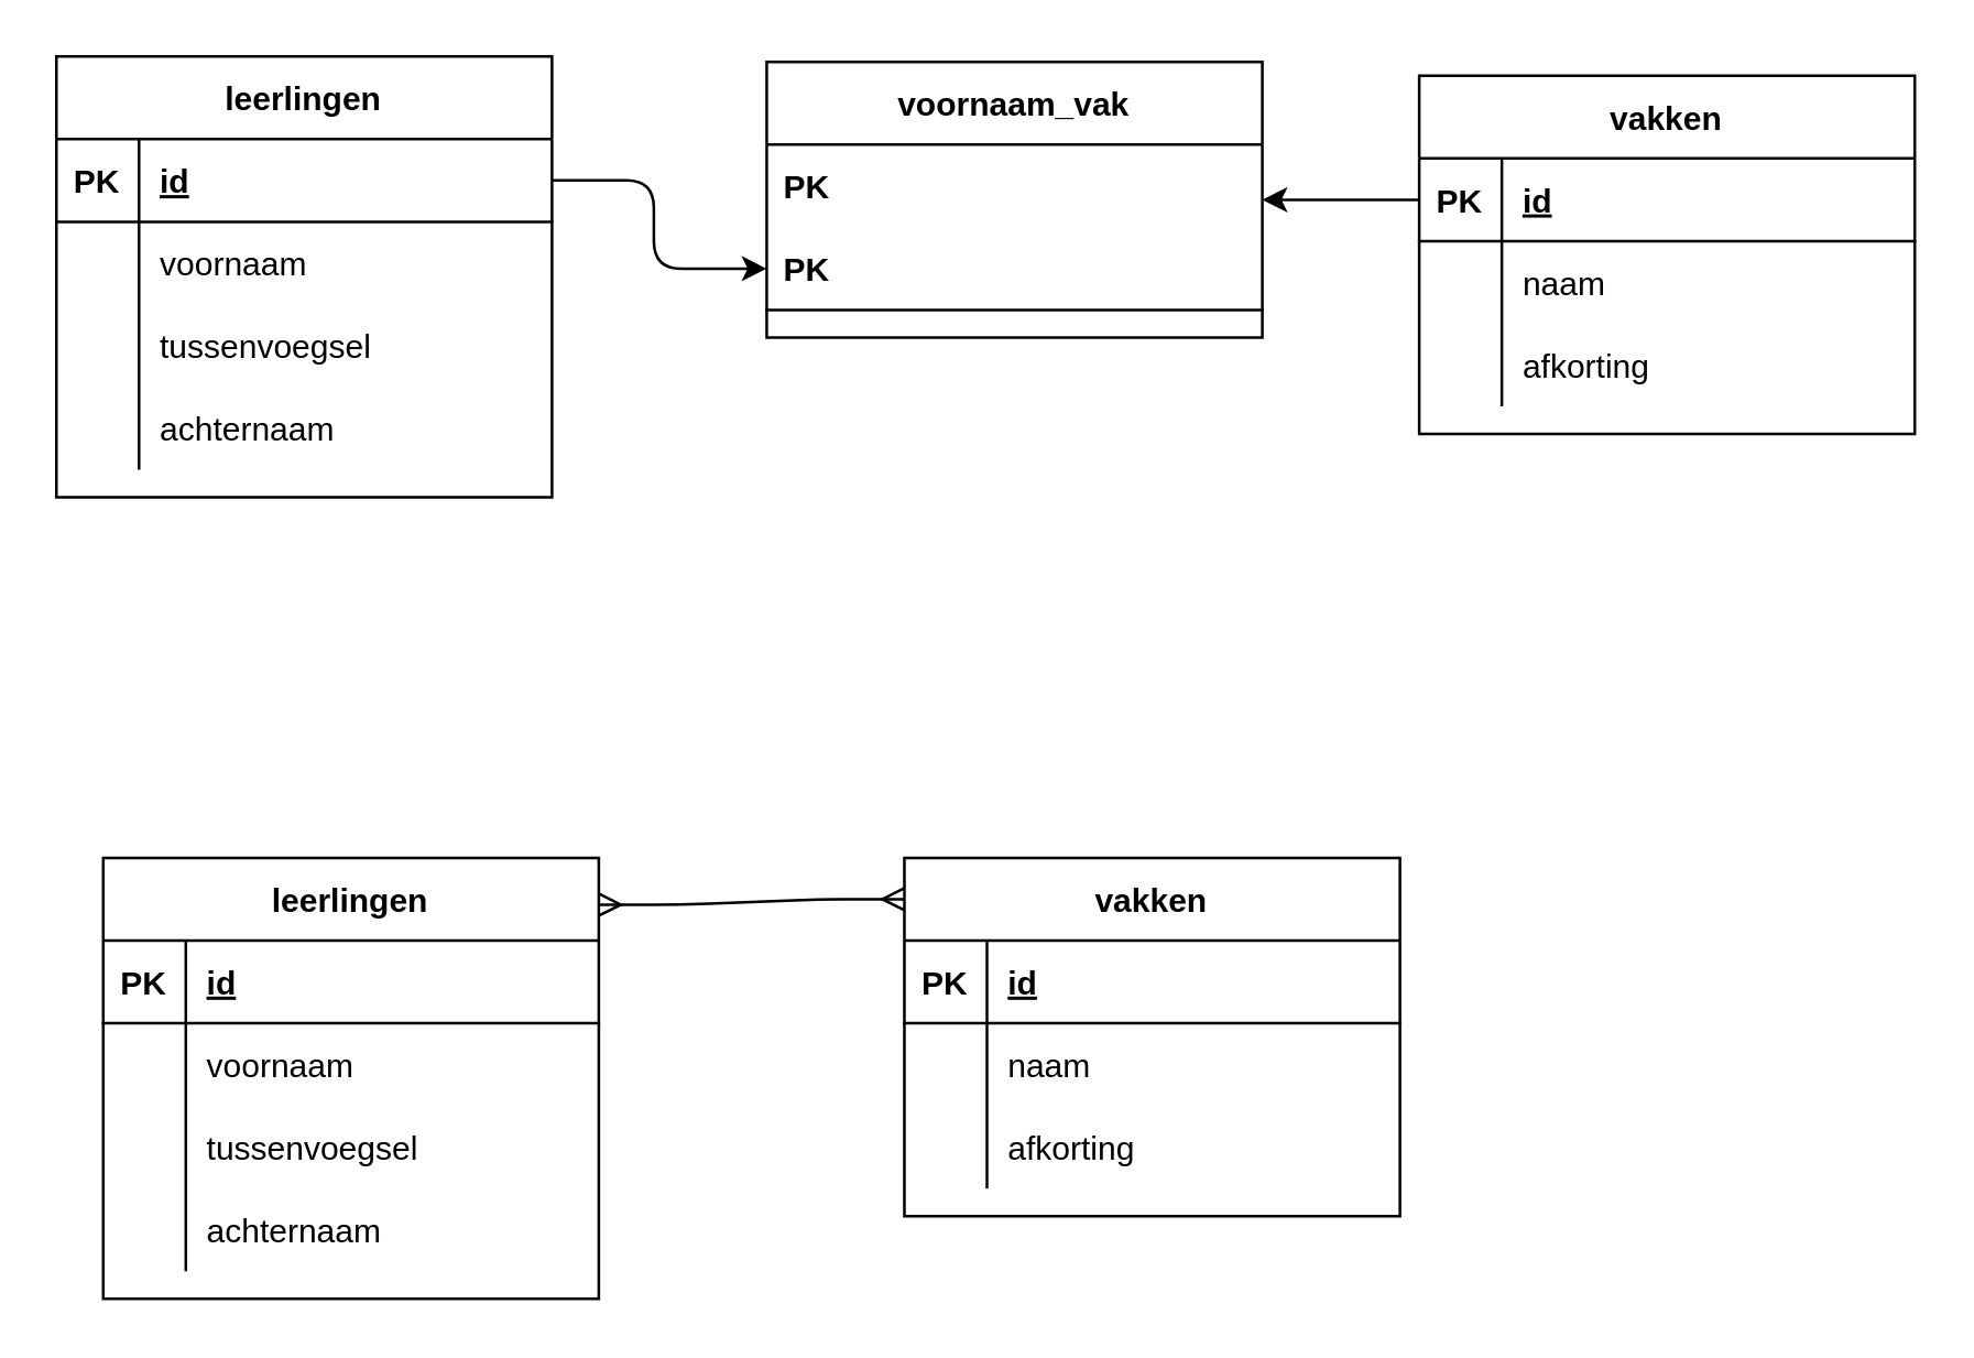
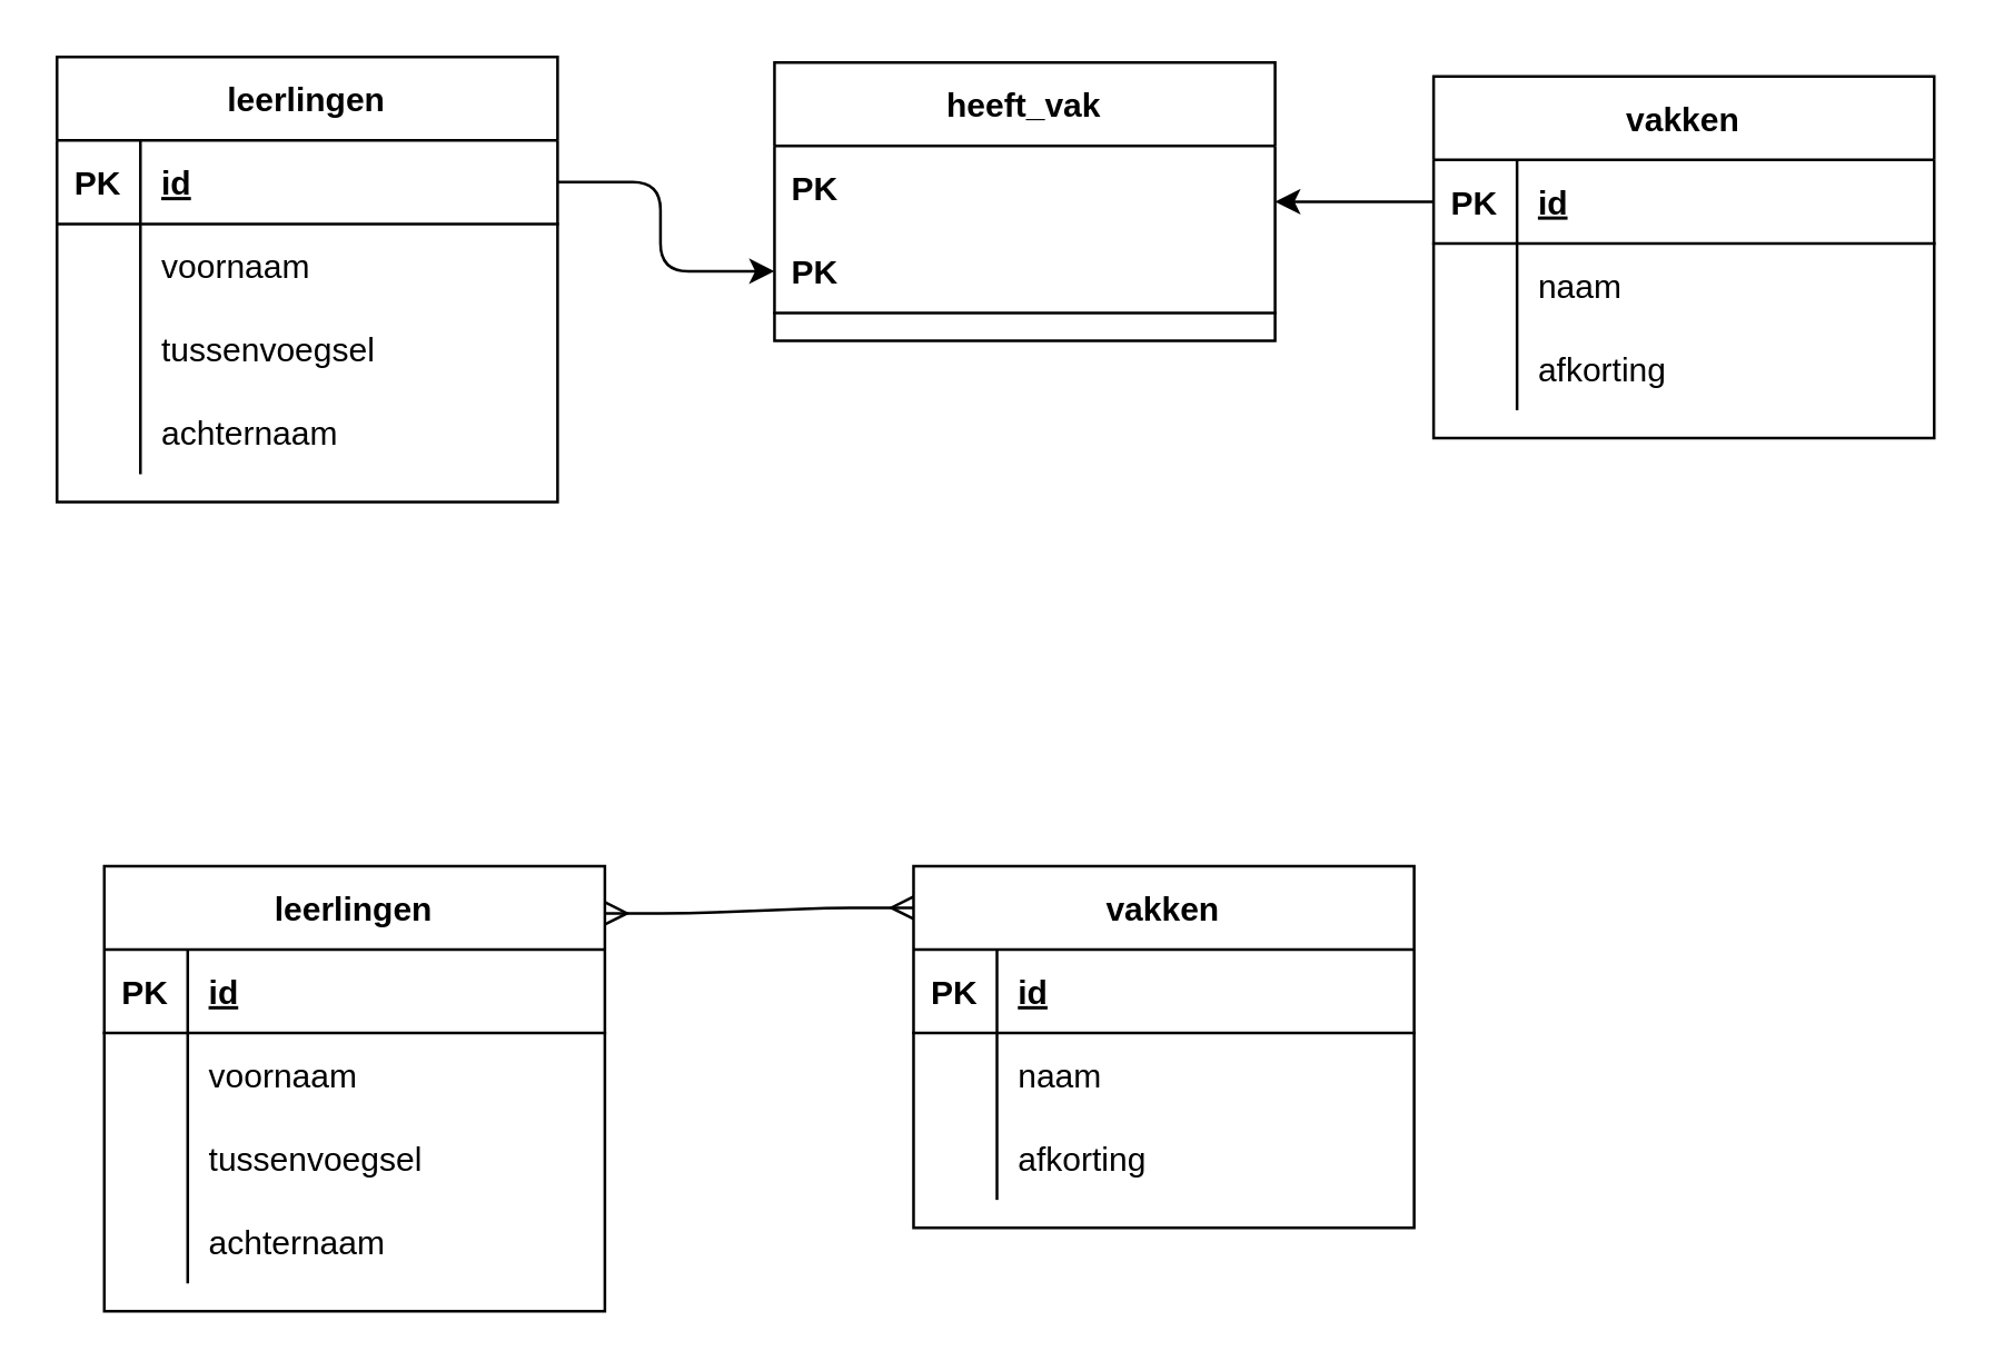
- <mxCell id="15" value="voornaam_vak" style="shape=table;startSize=30;container=1;collapsible=1;childLayout=tableLayout;fixedRows=1;rowLines=0;fontStyle=1;align=center;resizeLast=1;" vertex="1" parent="1"><mxGeometry x="278" y="22" width="180" height="100" as="geometry" /></mxCell>
+ <mxCell id="15" value="heeft_vak" style="shape=table;startSize=30;container=1;collapsible=1;childLayout=tableLayout;fixedRows=1;rowLines=0;fontStyle=1;align=center;resizeLast=1;" vertex="1" parent="1"><mxGeometry x="278" y="22" width="180" height="100" as="geometry" /></mxCell>
